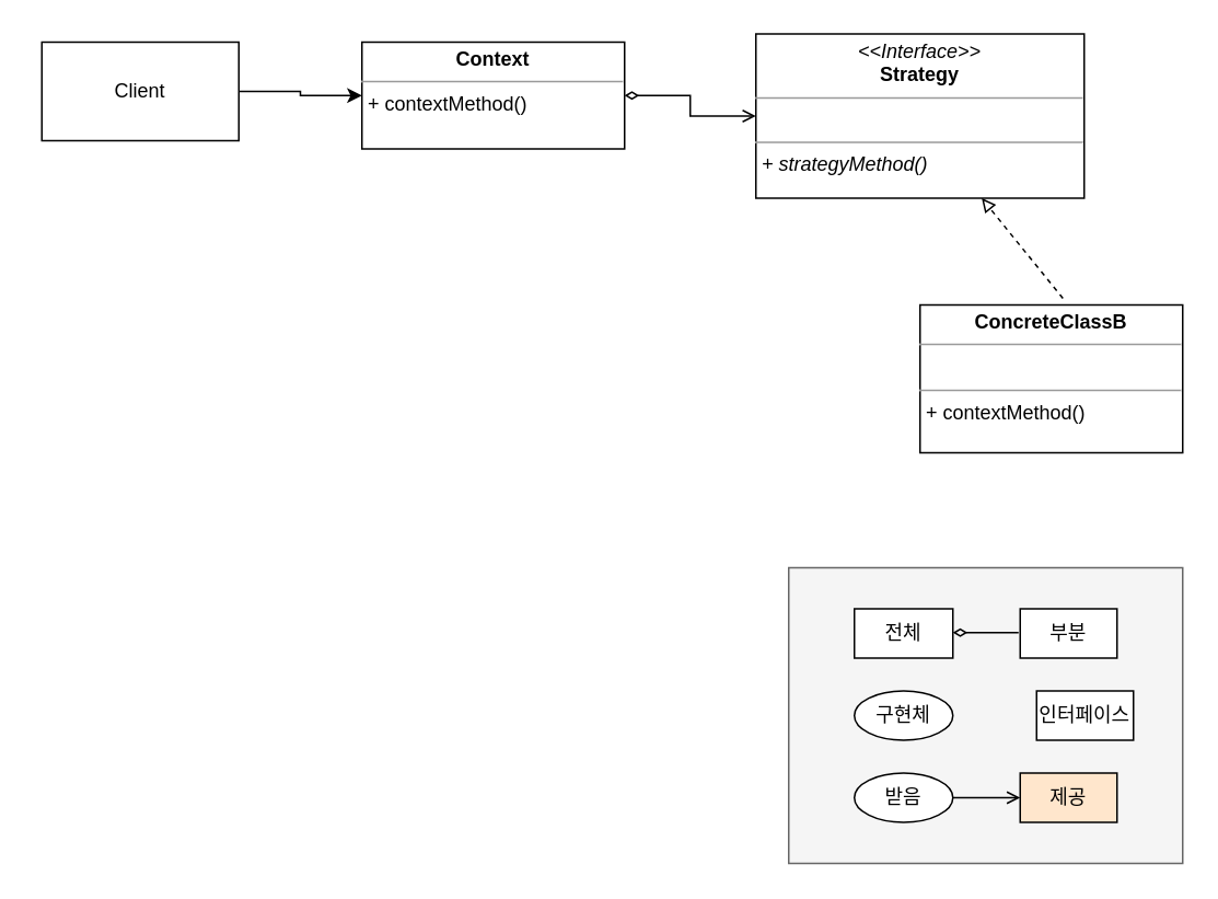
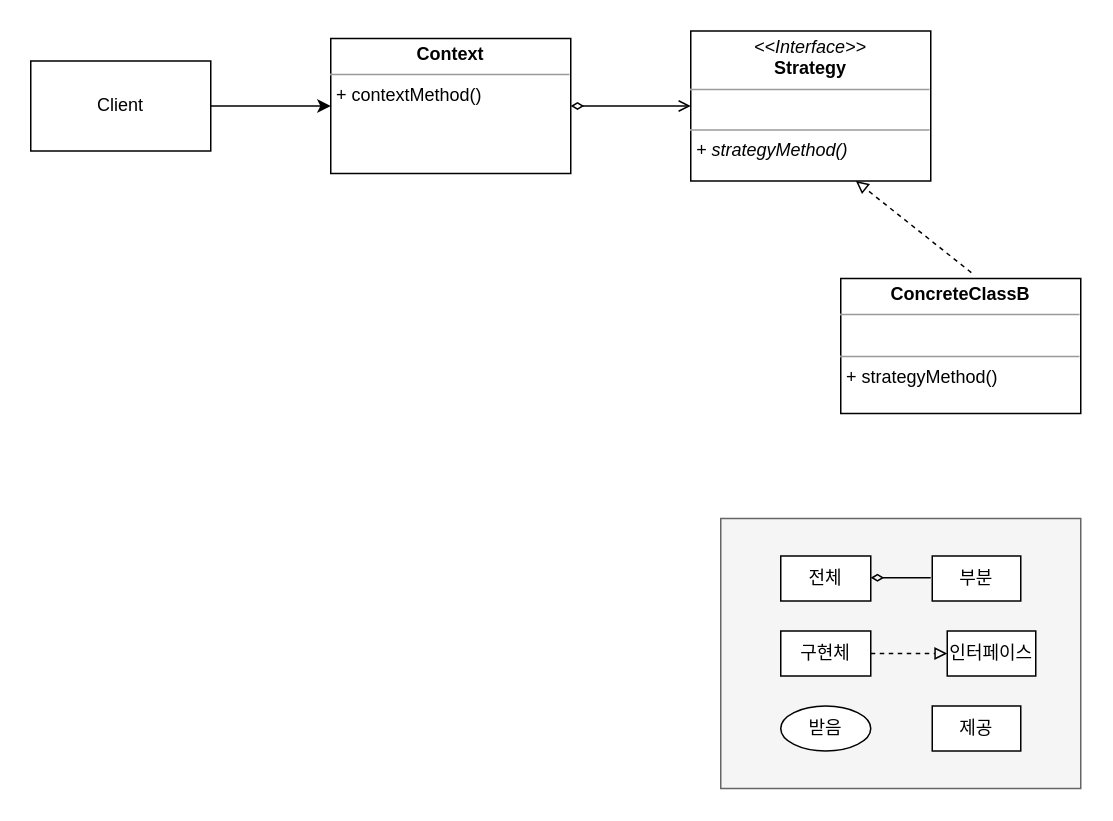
- <mxCell id="8" value="Client" style="rounded=0;whiteSpace=wrap;html=1;" vertex="1" parent="1"><mxGeometry x="25" y="25" width="120" height="60" as="geometry" /></mxCell>
+ <mxCell id="8" value="Client" style="rounded=0;whiteSpace=wrap;html=1;" vertex="1" parent="1"><mxGeometry x="20" y="40" width="120" height="60" as="geometry" /></mxCell>
- <mxCell id="6" value="&lt;p style=&quot;margin:0px;margin-top:4px;text-align:center;&quot;&gt;&lt;b&gt;Context&lt;/b&gt;&lt;/p&gt;&lt;hr size=&quot;1&quot;&gt;&lt;p style=&quot;margin:0px;margin-left:4px;&quot;&gt;+ contextMethod()&lt;/p&gt;" style="verticalAlign=top;align=left;overflow=fill;fontSize=12;fontFamily=Helvetica;html=1;whiteSpace=wrap;" vertex="1" parent="1"><mxGeometry x="220" y="25" width="160" height="65" as="geometry" /></mxCell>
+ <mxCell id="6" value="&lt;p style=&quot;margin:0px;margin-top:4px;text-align:center;&quot;&gt;&lt;b&gt;Context&lt;/b&gt;&lt;/p&gt;&lt;hr size=&quot;1&quot;&gt;&lt;p style=&quot;margin:0px;margin-left:4px;&quot;&gt;+ contextMethod()&lt;/p&gt;" style="verticalAlign=top;align=left;overflow=fill;fontSize=12;fontFamily=Helvetica;html=1;whiteSpace=wrap;" vertex="1" parent="1"><mxGeometry x="220" y="25" width="160" height="90" as="geometry" /></mxCell>
- <mxCell id="3" value="&lt;p style=&quot;margin:0px;margin-top:4px;text-align:center;&quot;&gt;&lt;i&gt;&amp;lt;&amp;lt;Interface&amp;gt;&amp;gt;&lt;/i&gt;&lt;br&gt;&lt;b&gt;Strategy&lt;/b&gt;&lt;/p&gt;&lt;hr size=&quot;1&quot;&gt;&lt;p style=&quot;margin:0px;margin-left:4px;&quot;&gt;&lt;br&gt;&lt;/p&gt;&lt;hr size=&quot;1&quot;&gt;&lt;p style=&quot;margin:0px;margin-left:4px;&quot;&gt;&lt;i&gt;+ strategyMethod()&lt;/i&gt;&lt;/p&gt;" style="verticalAlign=top;align=left;overflow=fill;fontSize=12;fontFamily=Helvetica;html=1;whiteSpace=wrap;" vertex="1" parent="1"><mxGeometry x="460" y="20" width="200" height="100" as="geometry" /></mxCell>
+ <mxCell id="3" value="&lt;p style=&quot;margin:0px;margin-top:4px;text-align:center;&quot;&gt;&lt;i&gt;&amp;lt;&amp;lt;Interface&amp;gt;&amp;gt;&lt;/i&gt;&lt;br&gt;&lt;b&gt;Strategy&lt;/b&gt;&lt;/p&gt;&lt;hr size=&quot;1&quot;&gt;&lt;p style=&quot;margin:0px;margin-left:4px;&quot;&gt;&lt;br&gt;&lt;/p&gt;&lt;hr size=&quot;1&quot;&gt;&lt;p style=&quot;margin:0px;margin-left:4px;&quot;&gt;&lt;i&gt;+ strategyMethod()&lt;/i&gt;&lt;/p&gt;" style="verticalAlign=top;align=left;overflow=fill;fontSize=12;fontFamily=Helvetica;html=1;whiteSpace=wrap;" vertex="1" parent="1"><mxGeometry x="460" y="20" width="160" height="100" as="geometry" /></mxCell>
- <mxCell id="4" value="&lt;p style=&quot;margin:0px;margin-top:4px;text-align:center;&quot;&gt;&lt;b&gt;ConcreteClassB&lt;/b&gt;&lt;/p&gt;&lt;hr size=&quot;1&quot;&gt;&lt;p style=&quot;margin:0px;margin-left:4px;&quot;&gt;&lt;br&gt;&lt;/p&gt;&lt;hr size=&quot;1&quot;&gt;&lt;p style=&quot;margin:0px;margin-left:4px;&quot;&gt;+ contextMethod()&lt;/p&gt;" style="verticalAlign=top;align=left;overflow=fill;fontSize=12;fontFamily=Helvetica;html=1;whiteSpace=wrap;" vertex="1" parent="1"><mxGeometry x="560" y="185" width="160" height="90" as="geometry" /></mxCell>
+ <mxCell id="4" value="&lt;p style=&quot;margin:0px;margin-top:4px;text-align:center;&quot;&gt;&lt;b&gt;ConcreteClassB&lt;/b&gt;&lt;/p&gt;&lt;hr size=&quot;1&quot;&gt;&lt;p style=&quot;margin:0px;margin-left:4px;&quot;&gt;&lt;br&gt;&lt;/p&gt;&lt;hr size=&quot;1&quot;&gt;&lt;p style=&quot;margin:0px;margin-left:4px;&quot;&gt;+ strategyMethod()&lt;/p&gt;" style="verticalAlign=top;align=left;overflow=fill;fontSize=12;fontFamily=Helvetica;html=1;whiteSpace=wrap;" vertex="1" parent="1"><mxGeometry x="560" y="185" width="160" height="90" as="geometry" /></mxCell>
- <mxCell id="14" value="구현체" style="ellipse;whiteSpace=wrap;html=1;" vertex="1" parent="1"><mxGeometry x="520" y="420" width="60" height="30" as="geometry" /></mxCell>
+ <mxCell id="14" value="구현체" style="rounded=0;whiteSpace=wrap;html=1;" vertex="1" parent="1"><mxGeometry x="520" y="420" width="60" height="30" as="geometry" /></mxCell>
+ <mxCell id="13" value="" style="endArrow=block;html=1;rounded=0;entryX=0;entryY=0.5;entryDx=0;entryDy=0;exitX=1;exitY=0.5;exitDx=0;exitDy=0;dashed=1;endFill=0;" edge="1" parent="1" source="14" target="15"><mxGeometry width="50" height="50" relative="1" as="geometry"><mxPoint x="850" y="400" as="sourcePoint" /><mxPoint x="924" y="335" as="targetPoint" /></mxGeometry></mxCell>
- <mxCell id="16" value="" style="endArrow=open;html=1;rounded=0;entryX=0;entryY=0.5;entryDx=0;entryDy=0;exitX=1;exitY=0.5;exitDx=0;exitDy=0;endFill=0;" edge="1" parent="1" source="17" target="18"><mxGeometry width="50" height="50" relative="1" as="geometry"><mxPoint x="850" y="450" as="sourcePoint" /><mxPoint x="924" y="385" as="targetPoint" /></mxGeometry></mxCell>
- <mxCell id="18" value="제공" style="rounded=0;whiteSpace=wrap;html=1;fillColor=#ffe6cc;" vertex="1" parent="1"><mxGeometry x="621" y="470" width="59" height="30" as="geometry" /></mxCell>
+ <mxCell id="18" value="제공" style="rounded=0;whiteSpace=wrap;html=1;" vertex="1" parent="1"><mxGeometry x="621" y="470" width="59" height="30" as="geometry" /></mxCell>
